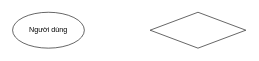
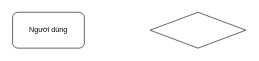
- <mxCell id="2" value="Người dùng" style="ellipse;whiteSpace=wrap;html=1;" vertex="1" parent="1"><mxGeometry x="20" y="20" width="120" height="60" as="geometry" /></mxCell>
+ <mxCell id="2" value="Người dùng" style="rounded=1;whiteSpace=wrap;html=1;" vertex="1" parent="1"><mxGeometry x="20" y="20" width="120" height="60" as="geometry" /></mxCell>
